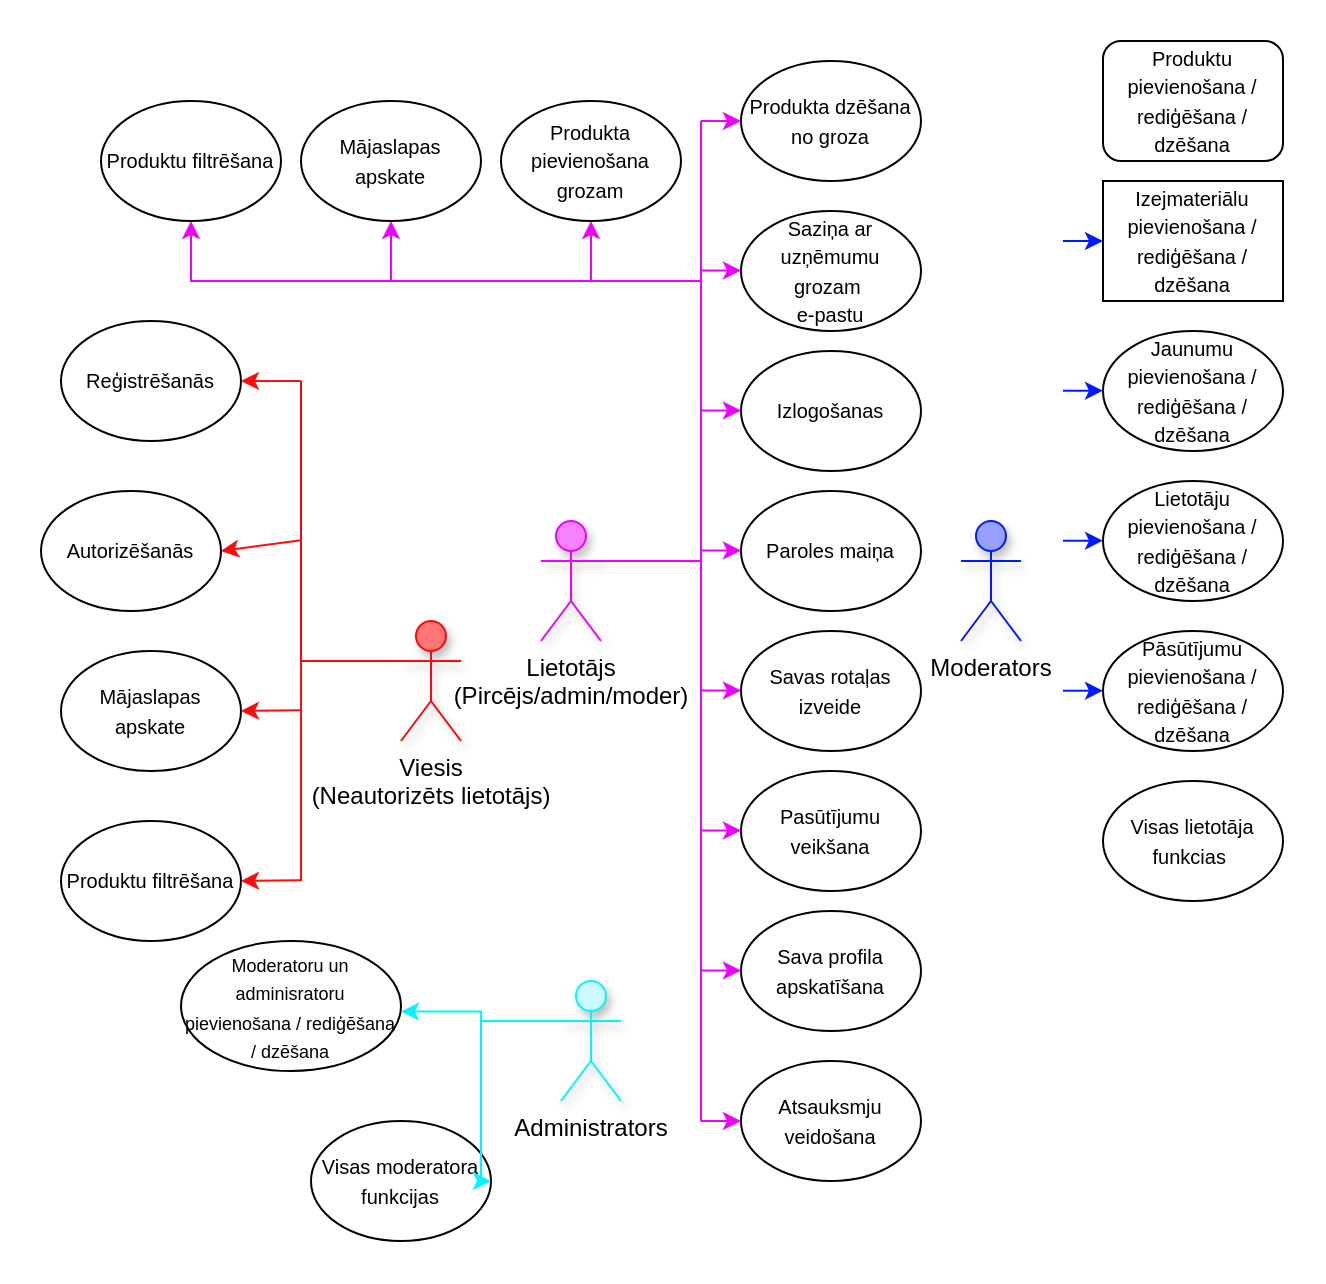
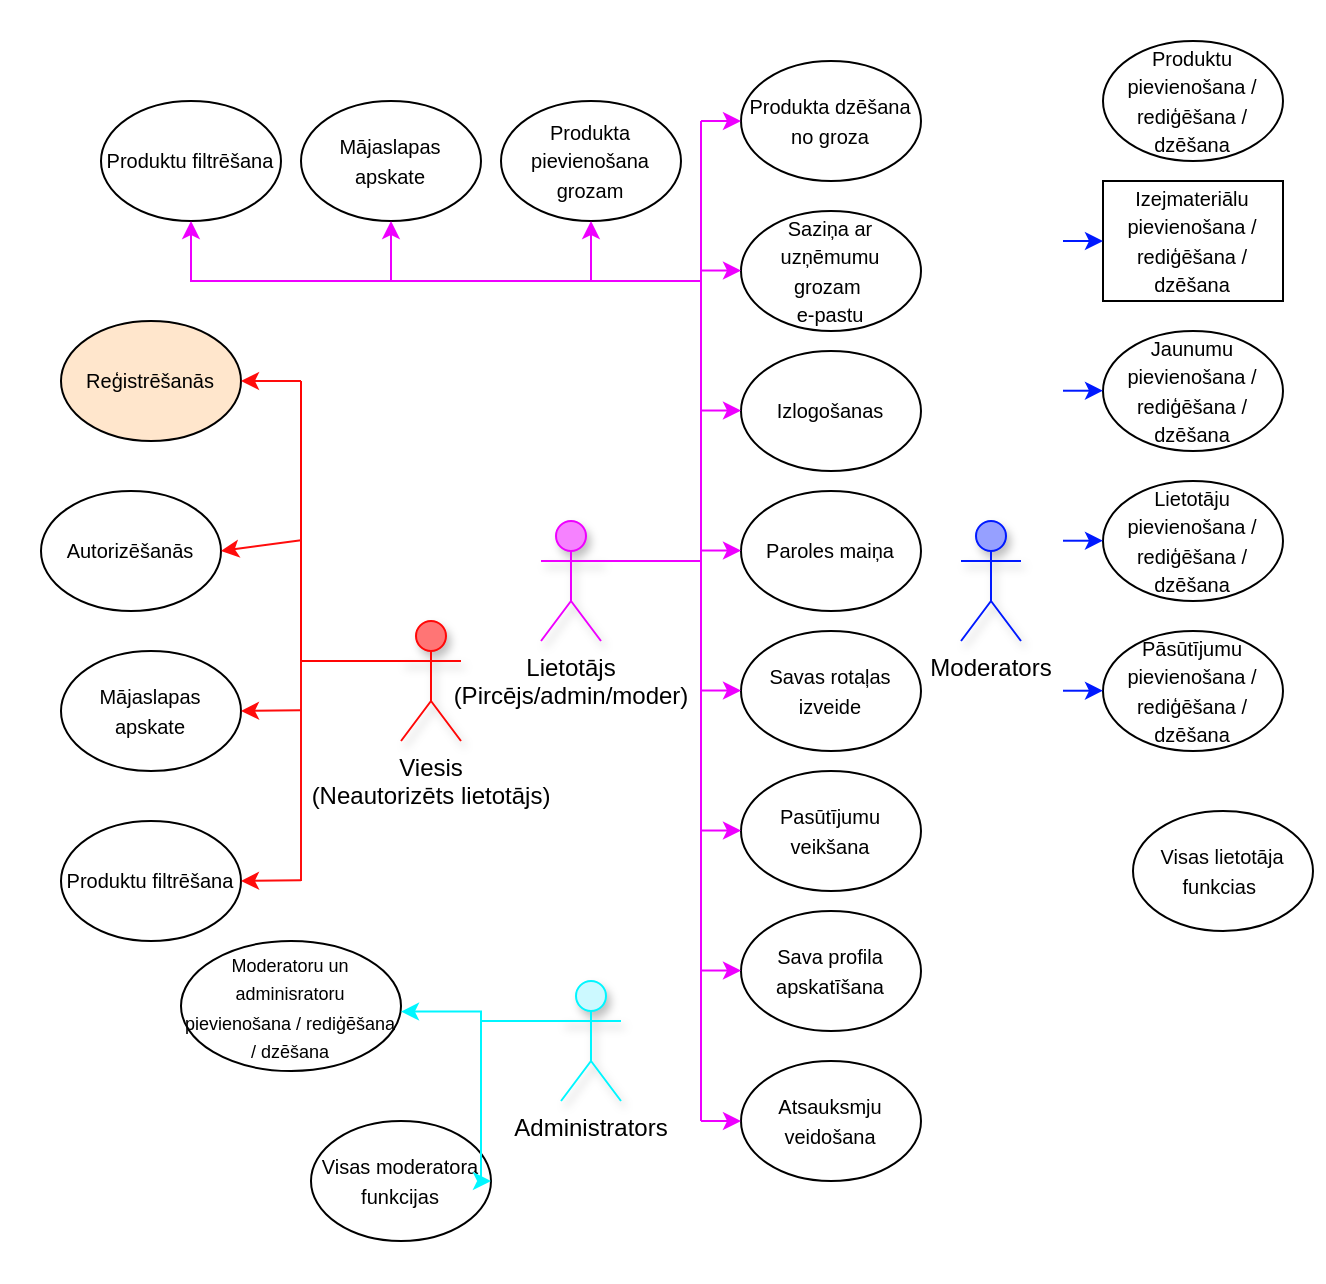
- <mxCell id="40" value="&lt;span style=&quot;font-size: 10px;&quot;&gt;Produktu pievienošana / rediģēšana / dzēšana&lt;/span&gt;" style="whiteSpace=wrap;html=1;rounded=1;" vertex="1" parent="1"><mxGeometry x="551" y="20" width="90" height="60" as="geometry" /></mxCell>
+ <mxCell id="40" value="&lt;span style=&quot;font-size: 10px;&quot;&gt;Produktu pievienošana / rediģēšana / dzēšana&lt;/span&gt;" style="ellipse;whiteSpace=wrap;html=1;" vertex="1" parent="1"><mxGeometry x="551" y="20" width="90" height="60" as="geometry" /></mxCell>
- <mxCell id="3" value="&lt;font style=&quot;font-size: 10px;&quot;&gt;Reģistrēšanās&lt;/font&gt;" style="ellipse;whiteSpace=wrap;html=1;" vertex="1" parent="1"><mxGeometry x="30" y="160" width="90" height="60" as="geometry" /></mxCell>
+ <mxCell id="3" value="&lt;font style=&quot;font-size: 10px;&quot;&gt;Reģistrēšanās&lt;/font&gt;" style="ellipse;whiteSpace=wrap;html=1;fillColor=#ffe6cc;" vertex="1" parent="1"><mxGeometry x="30" y="160" width="90" height="60" as="geometry" /></mxCell>
- <mxCell id="50" value="&lt;span style=&quot;font-size: 10px;&quot;&gt;Visas lietotāja funkcias&amp;nbsp;&lt;/span&gt;" style="ellipse;whiteSpace=wrap;html=1;" vertex="1" parent="1"><mxGeometry x="551" y="390" width="90" height="60" as="geometry" /></mxCell>
+ <mxCell id="50" value="&lt;span style=&quot;font-size: 10px;&quot;&gt;Visas lietotāja funkcias&amp;nbsp;&lt;/span&gt;" style="ellipse;whiteSpace=wrap;html=1;" vertex="1" parent="1"><mxGeometry x="566" y="405" width="90" height="60" as="geometry" /></mxCell>
